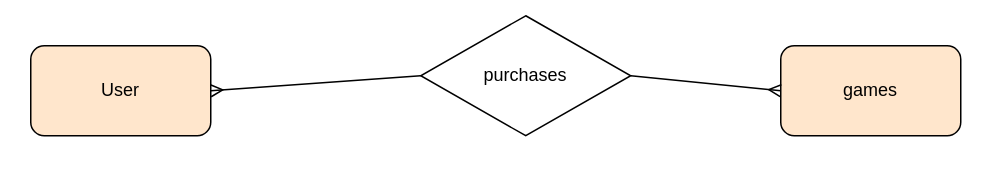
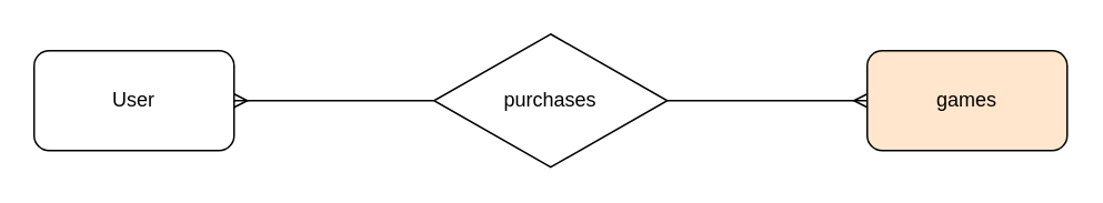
- <mxCell id="3" value="purchases" style="rhombus;whiteSpace=wrap;html=1;" vertex="1" parent="1"><mxGeometry x="280" y="10" width="140" height="80" as="geometry" /></mxCell>
+ <mxCell id="3" value="purchases" style="rhombus;whiteSpace=wrap;html=1;" vertex="1" parent="1"><mxGeometry x="260" y="20" width="140" height="80" as="geometry" /></mxCell>
- <mxCell id="2" value="User" style="rounded=1;whiteSpace=wrap;html=1;fillColor=#ffe6cc;" vertex="1" parent="1"><mxGeometry x="20" y="30" width="120" height="60" as="geometry" /></mxCell>
+ <mxCell id="2" value="User" style="rounded=1;whiteSpace=wrap;html=1;" vertex="1" parent="1"><mxGeometry x="20" y="30" width="120" height="60" as="geometry" /></mxCell>
